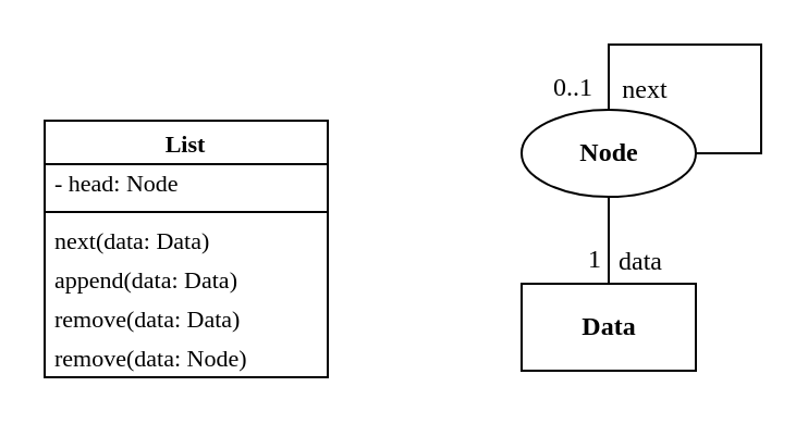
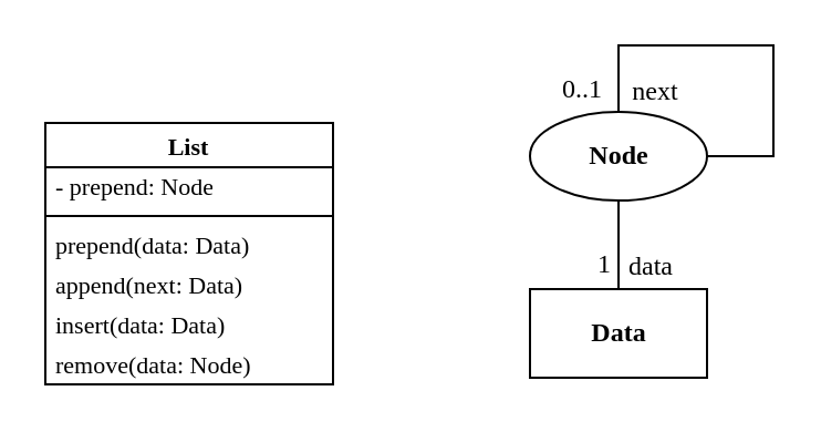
- <mxCell id="7" value="- head: Node" style="text;strokeColor=none;fillColor=none;align=left;verticalAlign=middle;spacingLeft=3;spacingRight=4;overflow=hidden;rotatable=0;points=[[0,0.5],[1,0.5]];portConstraint=eastwest;fontFamily=Alegreya;fontSize=11;fontStyle=0;html=1;imageWidth=24;imageHeight=24;comic=0;imageAspect=0;" parent="6" vertex="1"><mxGeometry y="20" width="130" height="18" as="geometry" /></mxCell>
+ <mxCell id="7" value="- prepend: Node" style="text;strokeColor=none;fillColor=none;align=left;verticalAlign=middle;spacingLeft=3;spacingRight=4;overflow=hidden;rotatable=0;points=[[0,0.5],[1,0.5]];portConstraint=eastwest;fontFamily=Alegreya;fontSize=11;fontStyle=0;html=1;imageWidth=24;imageHeight=24;comic=0;imageAspect=0;" parent="6" vertex="1"><mxGeometry y="20" width="130" height="18" as="geometry" /></mxCell>
- <mxCell id="9" value="next(data: Data)" style="text;strokeColor=none;fillColor=none;align=left;verticalAlign=middle;spacingLeft=3;spacingRight=4;overflow=hidden;rotatable=0;points=[[0,0.5],[1,0.5]];portConstraint=eastwest;fontFamily=Alegreya;fontSize=11;fontStyle=0;imageWidth=24;imageHeight=24;comic=0;imageAspect=0;" parent="6" vertex="1"><mxGeometry y="46" width="130" height="18" as="geometry" /></mxCell>
+ <mxCell id="9" value="prepend(data: Data)" style="text;strokeColor=none;fillColor=none;align=left;verticalAlign=middle;spacingLeft=3;spacingRight=4;overflow=hidden;rotatable=0;points=[[0,0.5],[1,0.5]];portConstraint=eastwest;fontFamily=Alegreya;fontSize=11;fontStyle=0;imageWidth=24;imageHeight=24;comic=0;imageAspect=0;" parent="6" vertex="1"><mxGeometry y="46" width="130" height="18" as="geometry" /></mxCell>
- <mxCell id="10" value="append(data: Data)" style="text;strokeColor=none;fillColor=none;align=left;verticalAlign=middle;spacingLeft=3;spacingRight=4;overflow=hidden;rotatable=0;points=[[0,0.5],[1,0.5]];portConstraint=eastwest;fontFamily=Alegreya;fontSize=11;fontStyle=0;imageWidth=24;imageHeight=24;comic=0;imageAspect=0;" parent="6" vertex="1"><mxGeometry y="64" width="130" height="18" as="geometry" /></mxCell>
+ <mxCell id="10" value="append(next: Data)" style="text;strokeColor=none;fillColor=none;align=left;verticalAlign=middle;spacingLeft=3;spacingRight=4;overflow=hidden;rotatable=0;points=[[0,0.5],[1,0.5]];portConstraint=eastwest;fontFamily=Alegreya;fontSize=11;fontStyle=0;imageWidth=24;imageHeight=24;comic=0;imageAspect=0;" parent="6" vertex="1"><mxGeometry y="64" width="130" height="18" as="geometry" /></mxCell>
- <mxCell id="11" value="remove(data: Data)" style="text;strokeColor=none;fillColor=none;align=left;verticalAlign=middle;spacingLeft=3;spacingRight=4;overflow=hidden;rotatable=0;points=[[0,0.5],[1,0.5]];portConstraint=eastwest;fontFamily=Alegreya;fontSize=11;fontStyle=0;imageWidth=24;imageHeight=24;comic=0;imageAspect=0;" vertex="1" parent="6"><mxGeometry y="82" width="130" height="18" as="geometry" /></mxCell>
+ <mxCell id="11" value="insert(data: Data)" style="text;strokeColor=none;fillColor=none;align=left;verticalAlign=middle;spacingLeft=3;spacingRight=4;overflow=hidden;rotatable=0;points=[[0,0.5],[1,0.5]];portConstraint=eastwest;fontFamily=Alegreya;fontSize=11;fontStyle=0;imageWidth=24;imageHeight=24;comic=0;imageAspect=0;" vertex="1" parent="6"><mxGeometry y="82" width="130" height="18" as="geometry" /></mxCell>
